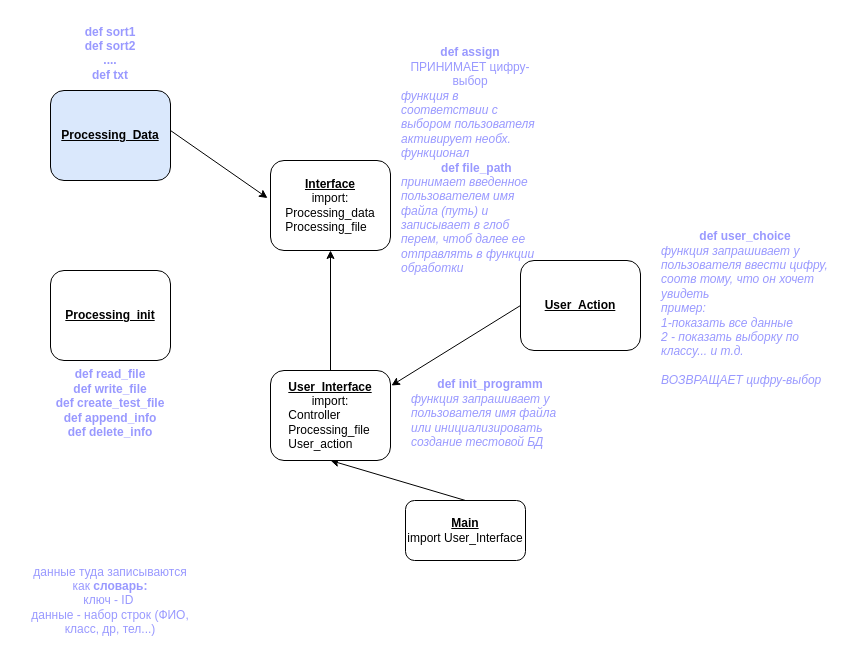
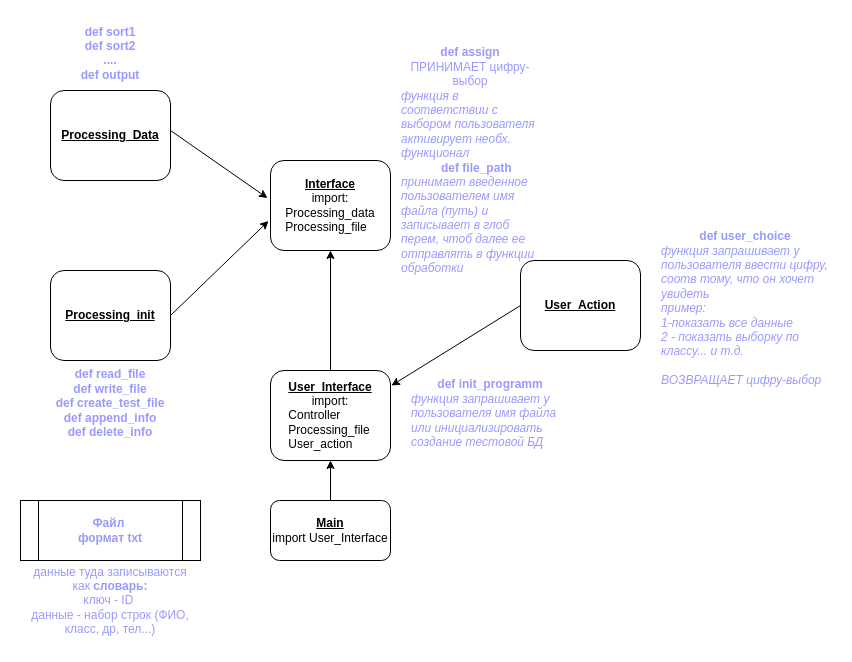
- <mxCell id="13" value="&lt;b&gt;def sort1&lt;br&gt;def sort2&lt;br&gt;....&lt;br&gt;def txt&lt;br&gt;&lt;/b&gt;&lt;div style=&quot;text-align: left&quot;&gt;&lt;br&gt;&lt;/div&gt;" style="text;html=1;strokeColor=none;fillColor=none;align=center;verticalAlign=middle;whiteSpace=wrap;rounded=0;fontColor=#9999FF;" vertex="1" parent="1"><mxGeometry x="30" y="20" width="160" height="80" as="geometry" /></mxCell>
+ <mxCell id="13" value="&lt;b&gt;def sort1&lt;br&gt;def sort2&lt;br&gt;....&lt;br&gt;def output&lt;br&gt;&lt;/b&gt;&lt;div style=&quot;text-align: left&quot;&gt;&lt;br&gt;&lt;/div&gt;" style="text;html=1;strokeColor=none;fillColor=none;align=center;verticalAlign=middle;whiteSpace=wrap;rounded=0;fontColor=#9999FF;" vertex="1" parent="1"><mxGeometry x="30" y="20" width="160" height="80" as="geometry" /></mxCell>
- <mxCell id="12" value="&lt;b&gt;&lt;u&gt;Processing_Data&lt;/u&gt;&lt;/b&gt;" style="rounded=1;whiteSpace=wrap;html=1;fillColor=#dae8fc;" vertex="1" parent="1"><mxGeometry x="50" y="90" width="120" height="90" as="geometry" /></mxCell>
+ <mxCell id="12" value="&lt;b&gt;&lt;u&gt;Processing_Data&lt;/u&gt;&lt;/b&gt;" style="rounded=1;whiteSpace=wrap;html=1;" vertex="1" parent="1"><mxGeometry x="50" y="90" width="120" height="90" as="geometry" /></mxCell>
+ <mxCell id="14" value="" style="endArrow=classic;html=1;fontColor=#9999FF;exitX=1;exitY=0.5;exitDx=0;exitDy=0;entryX=-0.017;entryY=0.672;entryDx=0;entryDy=0;entryPerimeter=0;" edge="1" parent="1" source="10" target="8"><mxGeometry width="50" height="50" relative="1" as="geometry"><mxPoint x="370" y="320" as="sourcePoint" /><mxPoint x="420" y="270" as="targetPoint" /><Array as="points" /></mxGeometry></mxCell>
+ <mxCell id="16" value="&lt;b&gt;Файл&amp;nbsp;&lt;br&gt;формат txt&lt;/b&gt;" style="shape=process;whiteSpace=wrap;html=1;backgroundOutline=1;fontColor=#9999FF;" vertex="1" parent="1"><mxGeometry x="20" y="500" width="180" height="60" as="geometry" /></mxCell>
- <mxCell id="3" value="&lt;b&gt;&lt;u&gt;Main&lt;br&gt;&lt;/u&gt;&lt;/b&gt;import User_Interface" style="rounded=1;whiteSpace=wrap;html=1;" parent="1" vertex="1"><mxGeometry x="405" y="500" width="120" height="60" as="geometry" /></mxCell>
+ <mxCell id="3" value="&lt;b&gt;&lt;u&gt;Main&lt;br&gt;&lt;/u&gt;&lt;/b&gt;import User_Interface" style="rounded=1;whiteSpace=wrap;html=1;" parent="1" vertex="1"><mxGeometry x="270" y="500" width="120" height="60" as="geometry" /></mxCell>
